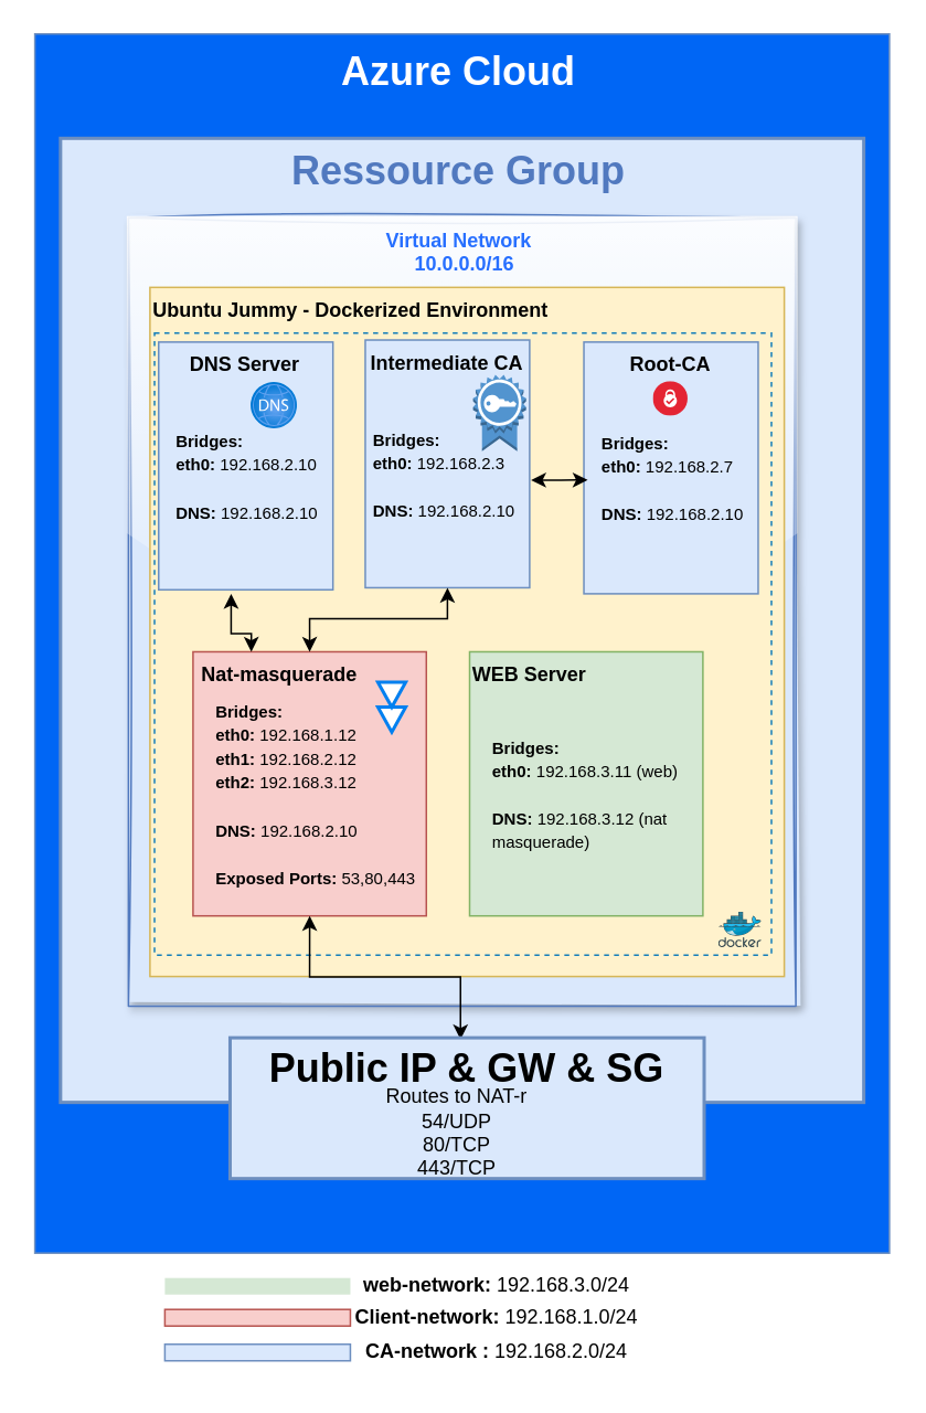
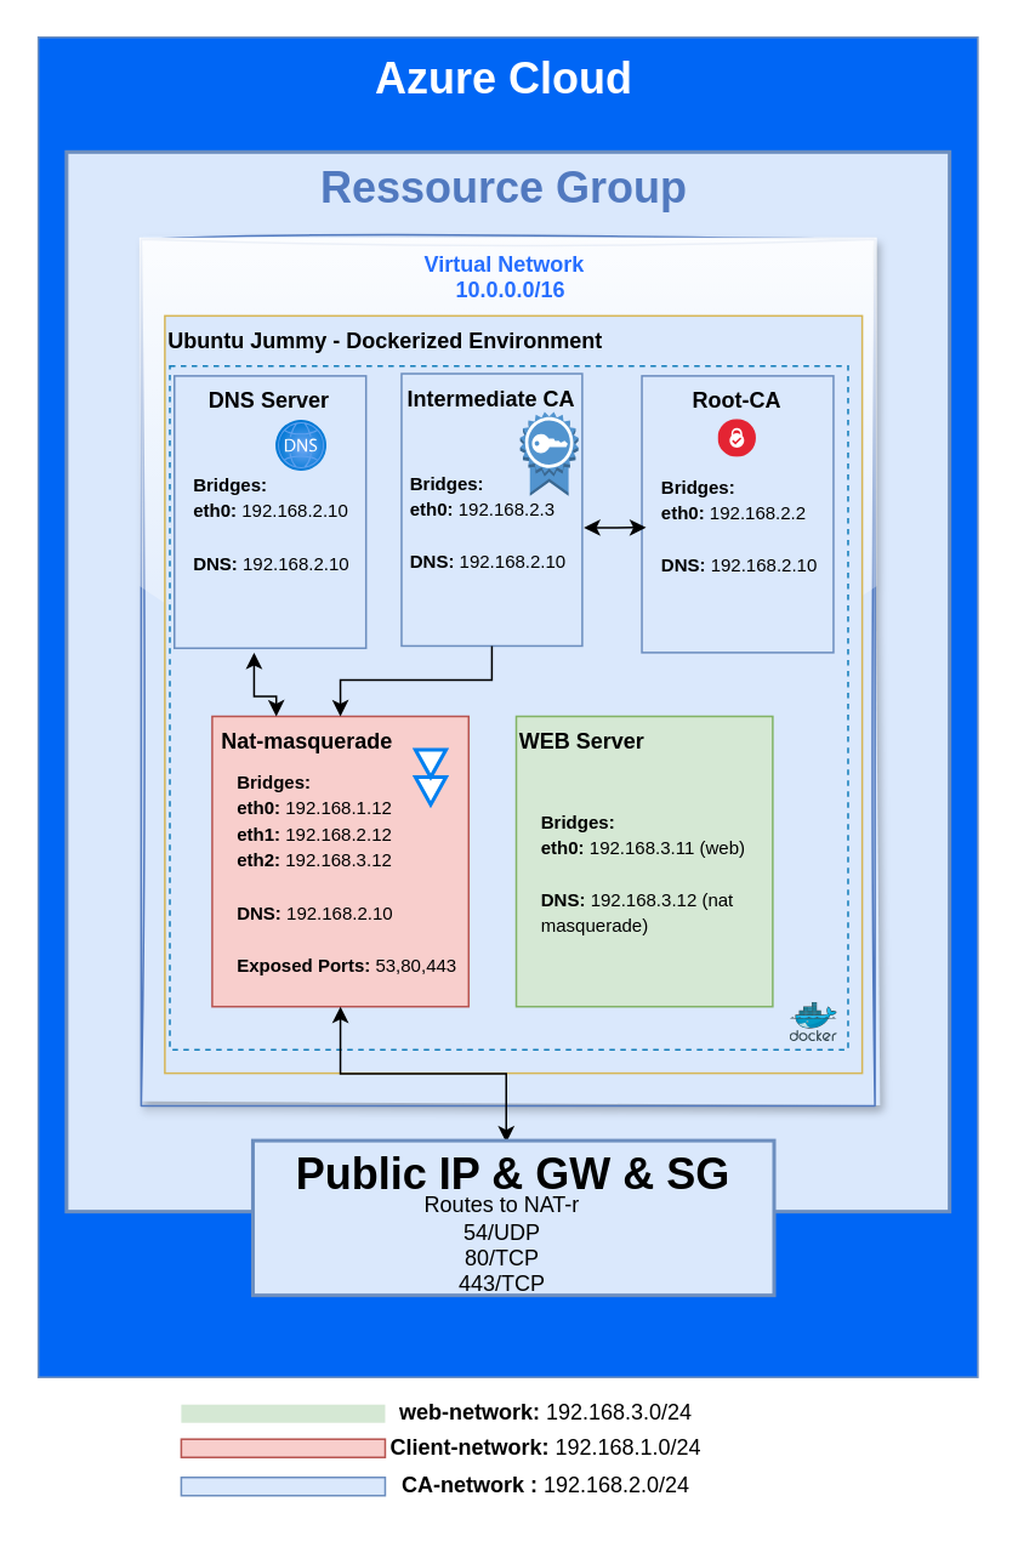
- <mxCell id="25" value="&lt;div&gt;&lt;span style=&quot;background-color: transparent;&quot;&gt;&lt;b&gt;&lt;font style=&quot;font-size: 10px;&quot;&gt;Bridges:&lt;/font&gt;&lt;/b&gt;&lt;/span&gt;&lt;/div&gt;&lt;div&gt;&lt;font style=&quot;color: rgb(0, 0, 0); font-size: 10px;&quot;&gt;&lt;b&gt;eth0:&lt;/b&gt;&amp;nbsp;192.168.2.7&lt;/font&gt;&lt;/div&gt;&lt;div&gt;&lt;font style=&quot;color: rgb(0, 0, 0); font-size: 10px;&quot;&gt;&lt;br&gt;&lt;/font&gt;&lt;/div&gt;&lt;div&gt;&lt;font style=&quot;font-size: 10px;&quot;&gt;&lt;font style=&quot;color: rgb(0, 0, 0);&quot;&gt;&lt;b&gt;DNS:&amp;nbsp;&lt;/b&gt;&lt;/font&gt;&lt;span style=&quot;background-color: transparent;&quot;&gt;192.168.2.10&lt;/span&gt;&lt;/font&gt;&lt;/div&gt;" style="text;html=1;align=left;verticalAlign=middle;whiteSpace=wrap;rounded=0;" vertex="1" parent="23"><mxGeometry x="8.771" y="29.292" width="94.332" height="106.064" as="geometry" /></mxCell>
+ <mxCell id="25" value="&lt;div&gt;&lt;span style=&quot;background-color: transparent;&quot;&gt;&lt;b&gt;&lt;font style=&quot;font-size: 10px;&quot;&gt;Bridges:&lt;/font&gt;&lt;/b&gt;&lt;/span&gt;&lt;/div&gt;&lt;div&gt;&lt;font style=&quot;color: rgb(0, 0, 0); font-size: 10px;&quot;&gt;&lt;b&gt;eth0:&lt;/b&gt;&amp;nbsp;192.168.2.2&lt;/font&gt;&lt;/div&gt;&lt;div&gt;&lt;font style=&quot;color: rgb(0, 0, 0); font-size: 10px;&quot;&gt;&lt;br&gt;&lt;/font&gt;&lt;/div&gt;&lt;div&gt;&lt;font style=&quot;font-size: 10px;&quot;&gt;&lt;font style=&quot;color: rgb(0, 0, 0);&quot;&gt;&lt;b&gt;DNS:&amp;nbsp;&lt;/b&gt;&lt;/font&gt;&lt;span style=&quot;background-color: transparent;&quot;&gt;192.168.2.10&lt;/span&gt;&lt;/font&gt;&lt;/div&gt;" style="text;html=1;align=left;verticalAlign=middle;whiteSpace=wrap;rounded=0;" vertex="1" parent="23"><mxGeometry x="8.771" y="29.292" width="94.332" height="106.064" as="geometry" /></mxCell>
- <mxCell id="30" style="edgeStyle=orthogonalEdgeStyle;rounded=0;orthogonalLoop=1;jettySize=auto;html=1;exitX=0.5;exitY=0;exitDx=0;exitDy=0;entryX=0.5;entryY=1;entryDx=0;entryDy=0;startArrow=classic;startFill=1;" edge="1" parent="1" source="7" target="20"><mxGeometry relative="1" as="geometry"><mxPoint x="269.619" y="358.964" as="targetPoint" /></mxGeometry></mxCell>
+ <mxCell id="30" style="edgeStyle=orthogonalEdgeStyle;rounded=0;orthogonalLoop=1;jettySize=auto;html=1;exitX=0.5;exitY=0;exitDx=0;exitDy=0;entryX=0.5;entryY=1;entryDx=0;entryDy=0;startArrow=classic;startFill=1;endArrow=none;" edge="1" parent="1" source="7" target="20"><mxGeometry relative="1" as="geometry"><mxPoint x="269.619" y="358.964" as="targetPoint" /></mxGeometry></mxCell>
- <mxCell id="5" value="&lt;b&gt;Ubuntu Jummy - Dockerized Environment&lt;/b&gt;" style="fillColor=#fff2cc;strokeColor=#d6b656;verticalAlign=top;fontStyle=0;whiteSpace=wrap;html=1;align=left;" vertex="1" parent="1"><mxGeometry x="90" y="173" width="383" height="416" as="geometry" /></mxCell>
+ <mxCell id="5" value="&lt;b&gt;Ubuntu Jummy - Dockerized Environment&lt;/b&gt;" style="fillColor=#dae8fc;strokeColor=#d6b656;verticalAlign=top;fontStyle=0;whiteSpace=wrap;html=1;align=left;" vertex="1" parent="1"><mxGeometry x="90" y="173" width="383" height="416" as="geometry" /></mxCell>
